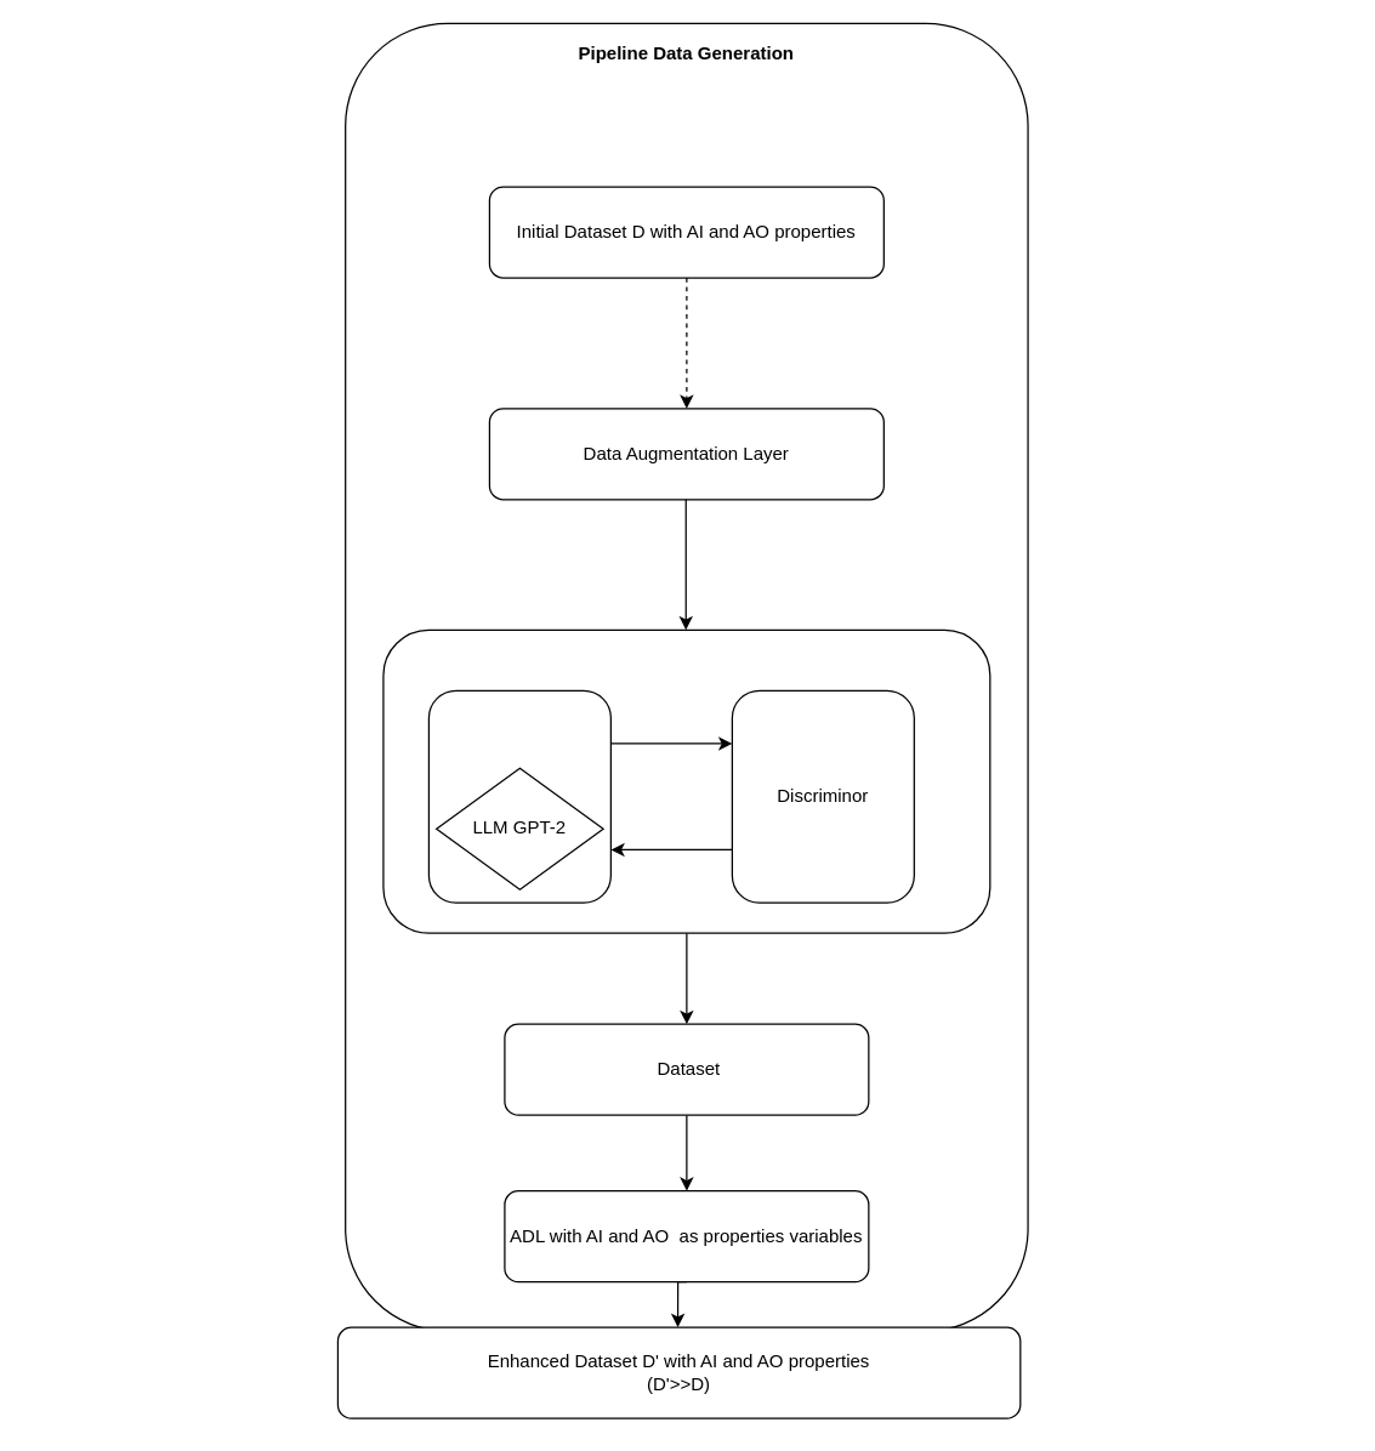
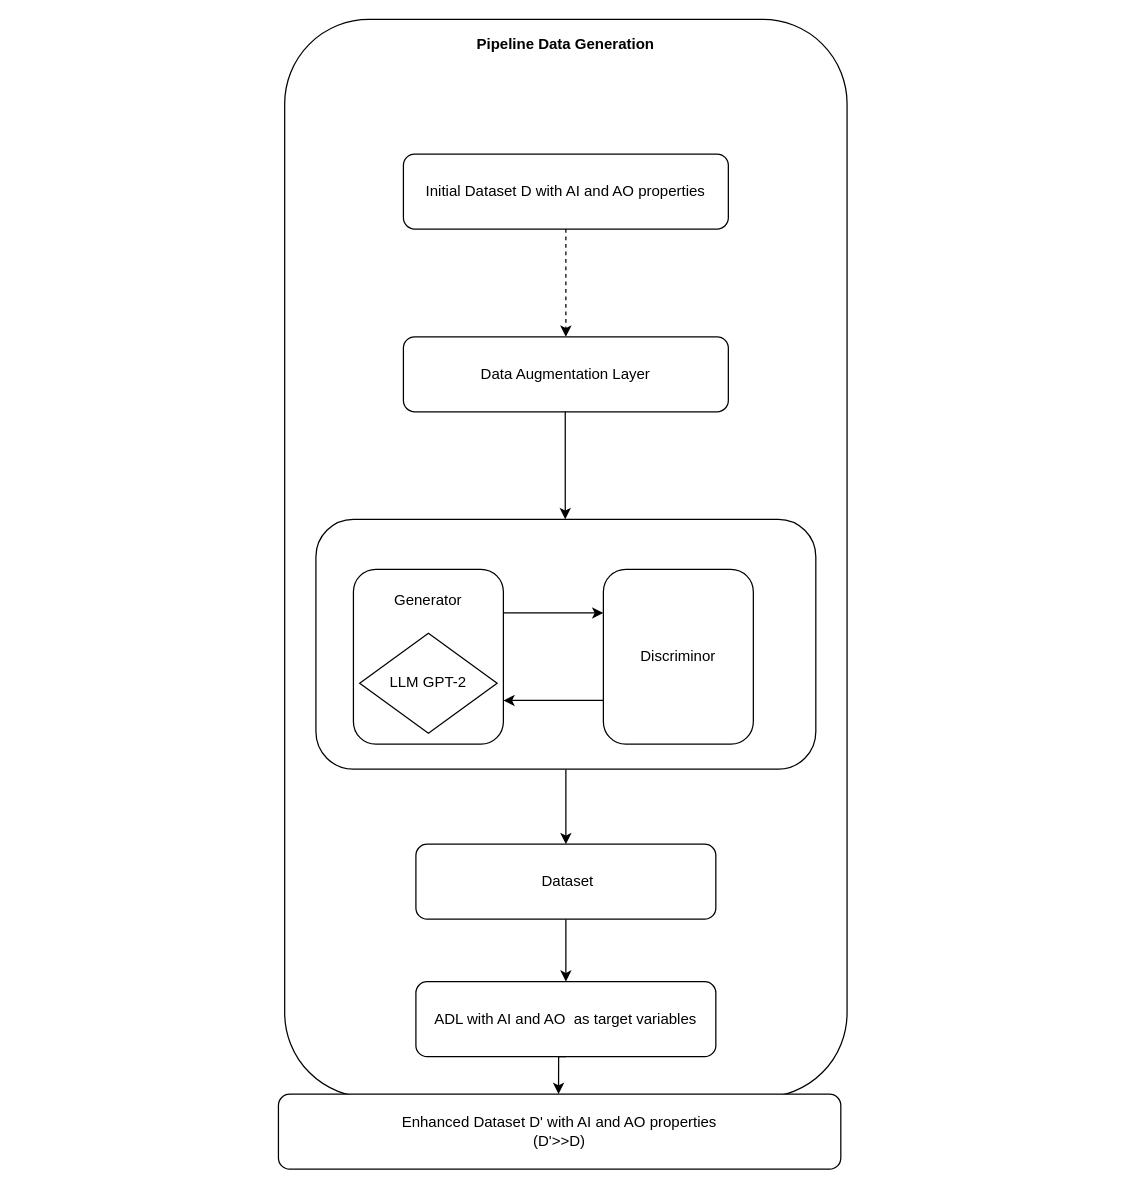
+ <mxCell id="16" value="Generator" style="text;html=1;align=center;verticalAlign=middle;whiteSpace=wrap;rounded=0;" vertex="1" parent="1"><mxGeometry x="312" y="465" width="60" height="30" as="geometry" /></mxCell>
- <mxCell id="8" value="ADL with AI and AO&amp;nbsp; as properties variables" style="rounded=1;whiteSpace=wrap;html=1;" vertex="1" parent="1"><mxGeometry x="332" y="785" width="240" height="60" as="geometry" /></mxCell>
+ <mxCell id="8" value="ADL with AI and AO&amp;nbsp; as target variables" style="rounded=1;whiteSpace=wrap;html=1;" vertex="1" parent="1"><mxGeometry x="332" y="785" width="240" height="60" as="geometry" /></mxCell>
